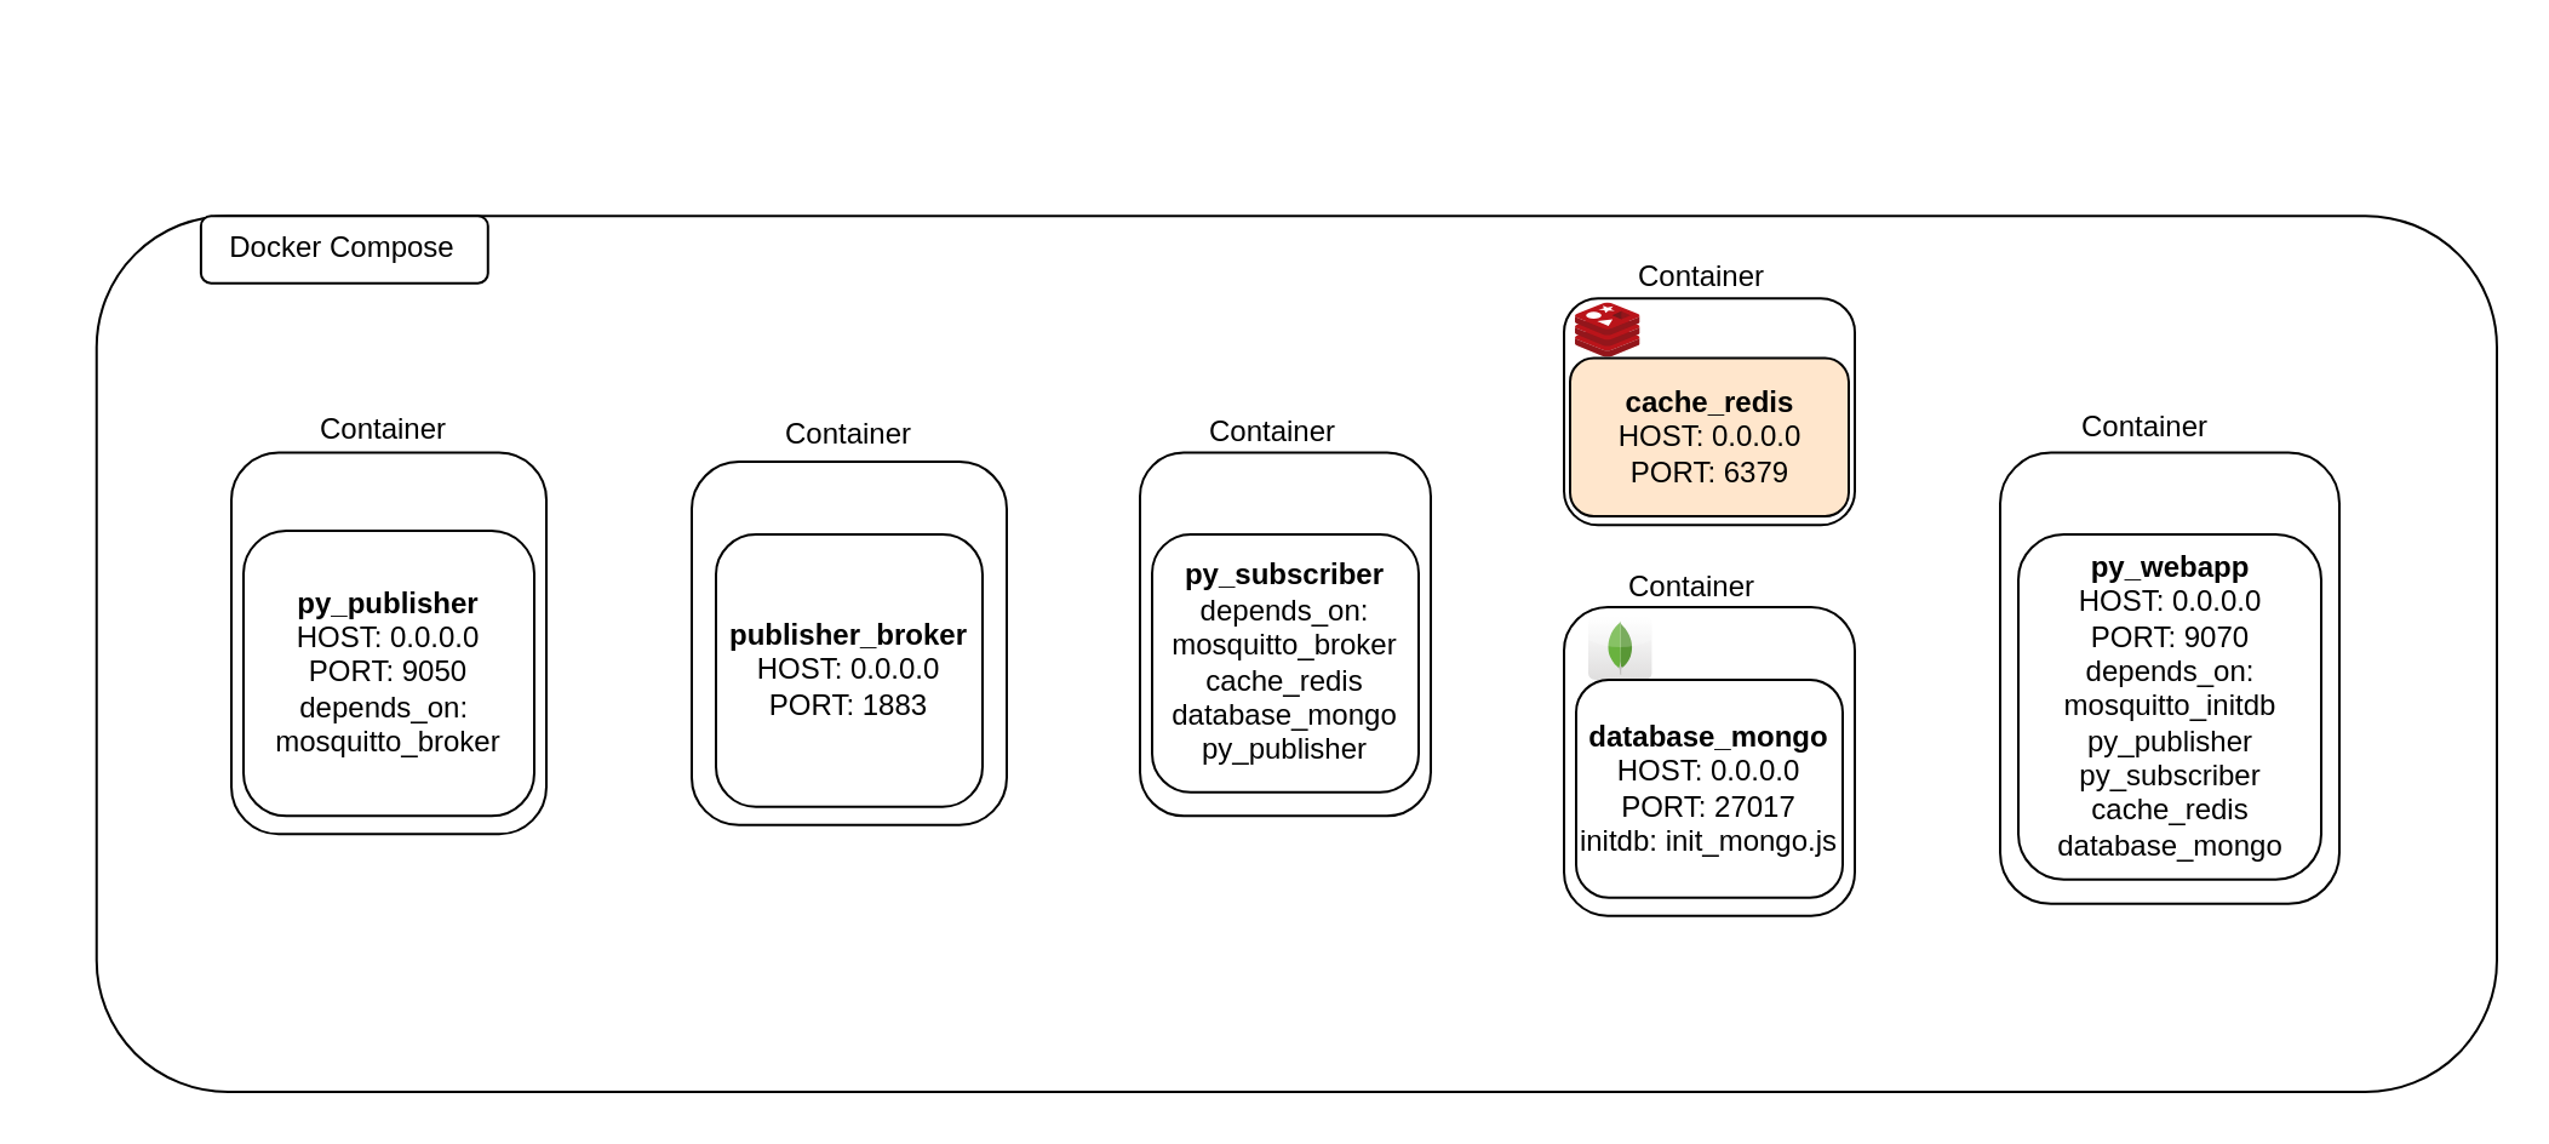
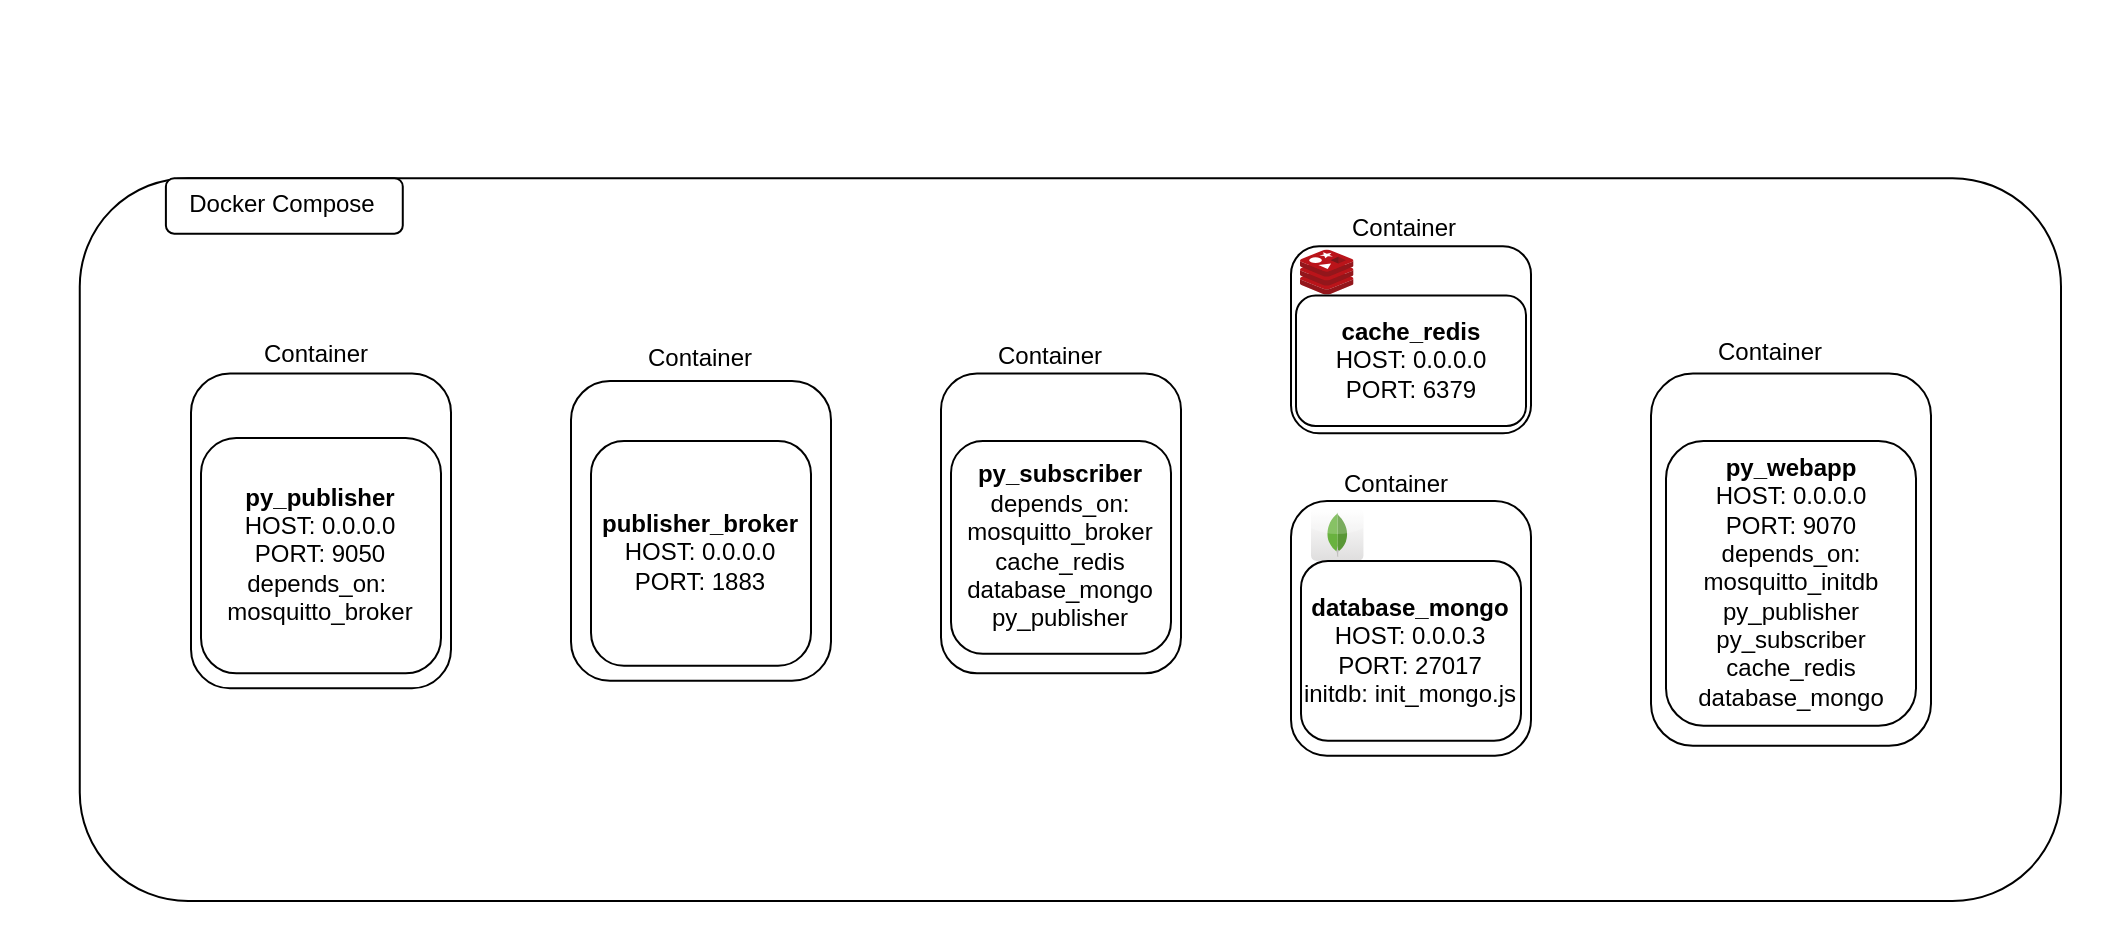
- <mxCell id="15" value="&lt;b&gt;cache_redis&lt;/b&gt;&lt;br&gt;HOST: 0.0.0.0&lt;br&gt;PORT: 6379" style="rounded=1;whiteSpace=wrap;html=1;container=0;fillColor=#ffe6cc;" vertex="1" parent="6"><mxGeometry x="552.5" y="44.843" width="115" height="65.279" as="geometry" /></mxCell>
+ <mxCell id="15" value="&lt;b&gt;cache_redis&lt;/b&gt;&lt;br&gt;HOST: 0.0.0.0&lt;br&gt;PORT: 6379" style="rounded=1;whiteSpace=wrap;html=1;container=0;" vertex="1" parent="6"><mxGeometry x="552.5" y="44.843" width="115" height="65.279" as="geometry" /></mxCell>
- <mxCell id="27" value="&lt;b&gt;database_mongo&lt;/b&gt;&lt;br&gt;HOST: 0.0.0.0&lt;br&gt;PORT: 27017&lt;br&gt;initdb: init_mongo.js" style="rounded=1;whiteSpace=wrap;html=1;container=0;" vertex="1" parent="6"><mxGeometry x="555" y="177.544" width="110" height="89.895" as="geometry" /></mxCell>
+ <mxCell id="27" value="&lt;b&gt;database_mongo&lt;/b&gt;&lt;br&gt;HOST: 0.0.0.3&lt;br&gt;PORT: 27017&lt;br&gt;initdb: init_mongo.js" style="rounded=1;whiteSpace=wrap;html=1;container=0;" vertex="1" parent="6"><mxGeometry x="555" y="177.544" width="110" height="89.895" as="geometry" /></mxCell>
